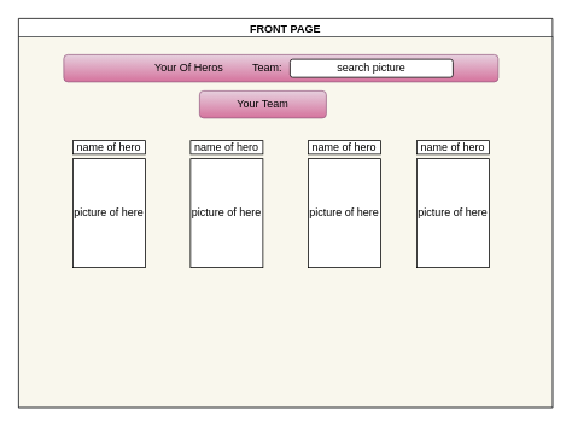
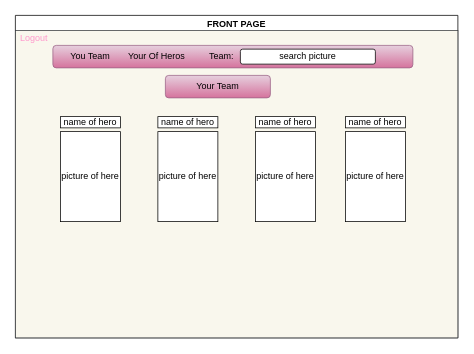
+ <mxCell id="18" value="&lt;font color=&quot;#ff99cc&quot;&gt;Logout&lt;/font&gt;" style="text;html=1;fillColor=none;align=center;verticalAlign=middle;whiteSpace=wrap;rounded=0;" vertex="1" parent="2"><mxGeometry y="20" width="50" height="20" as="geometry" /></mxCell>
+ <mxCell id="5" value="You Team" style="text;html=1;strokeColor=none;fillColor=none;align=center;verticalAlign=middle;whiteSpace=wrap;rounded=0;" vertex="1" parent="2"><mxGeometry x="70" y="40" width="60" height="30" as="geometry" /></mxCell>
